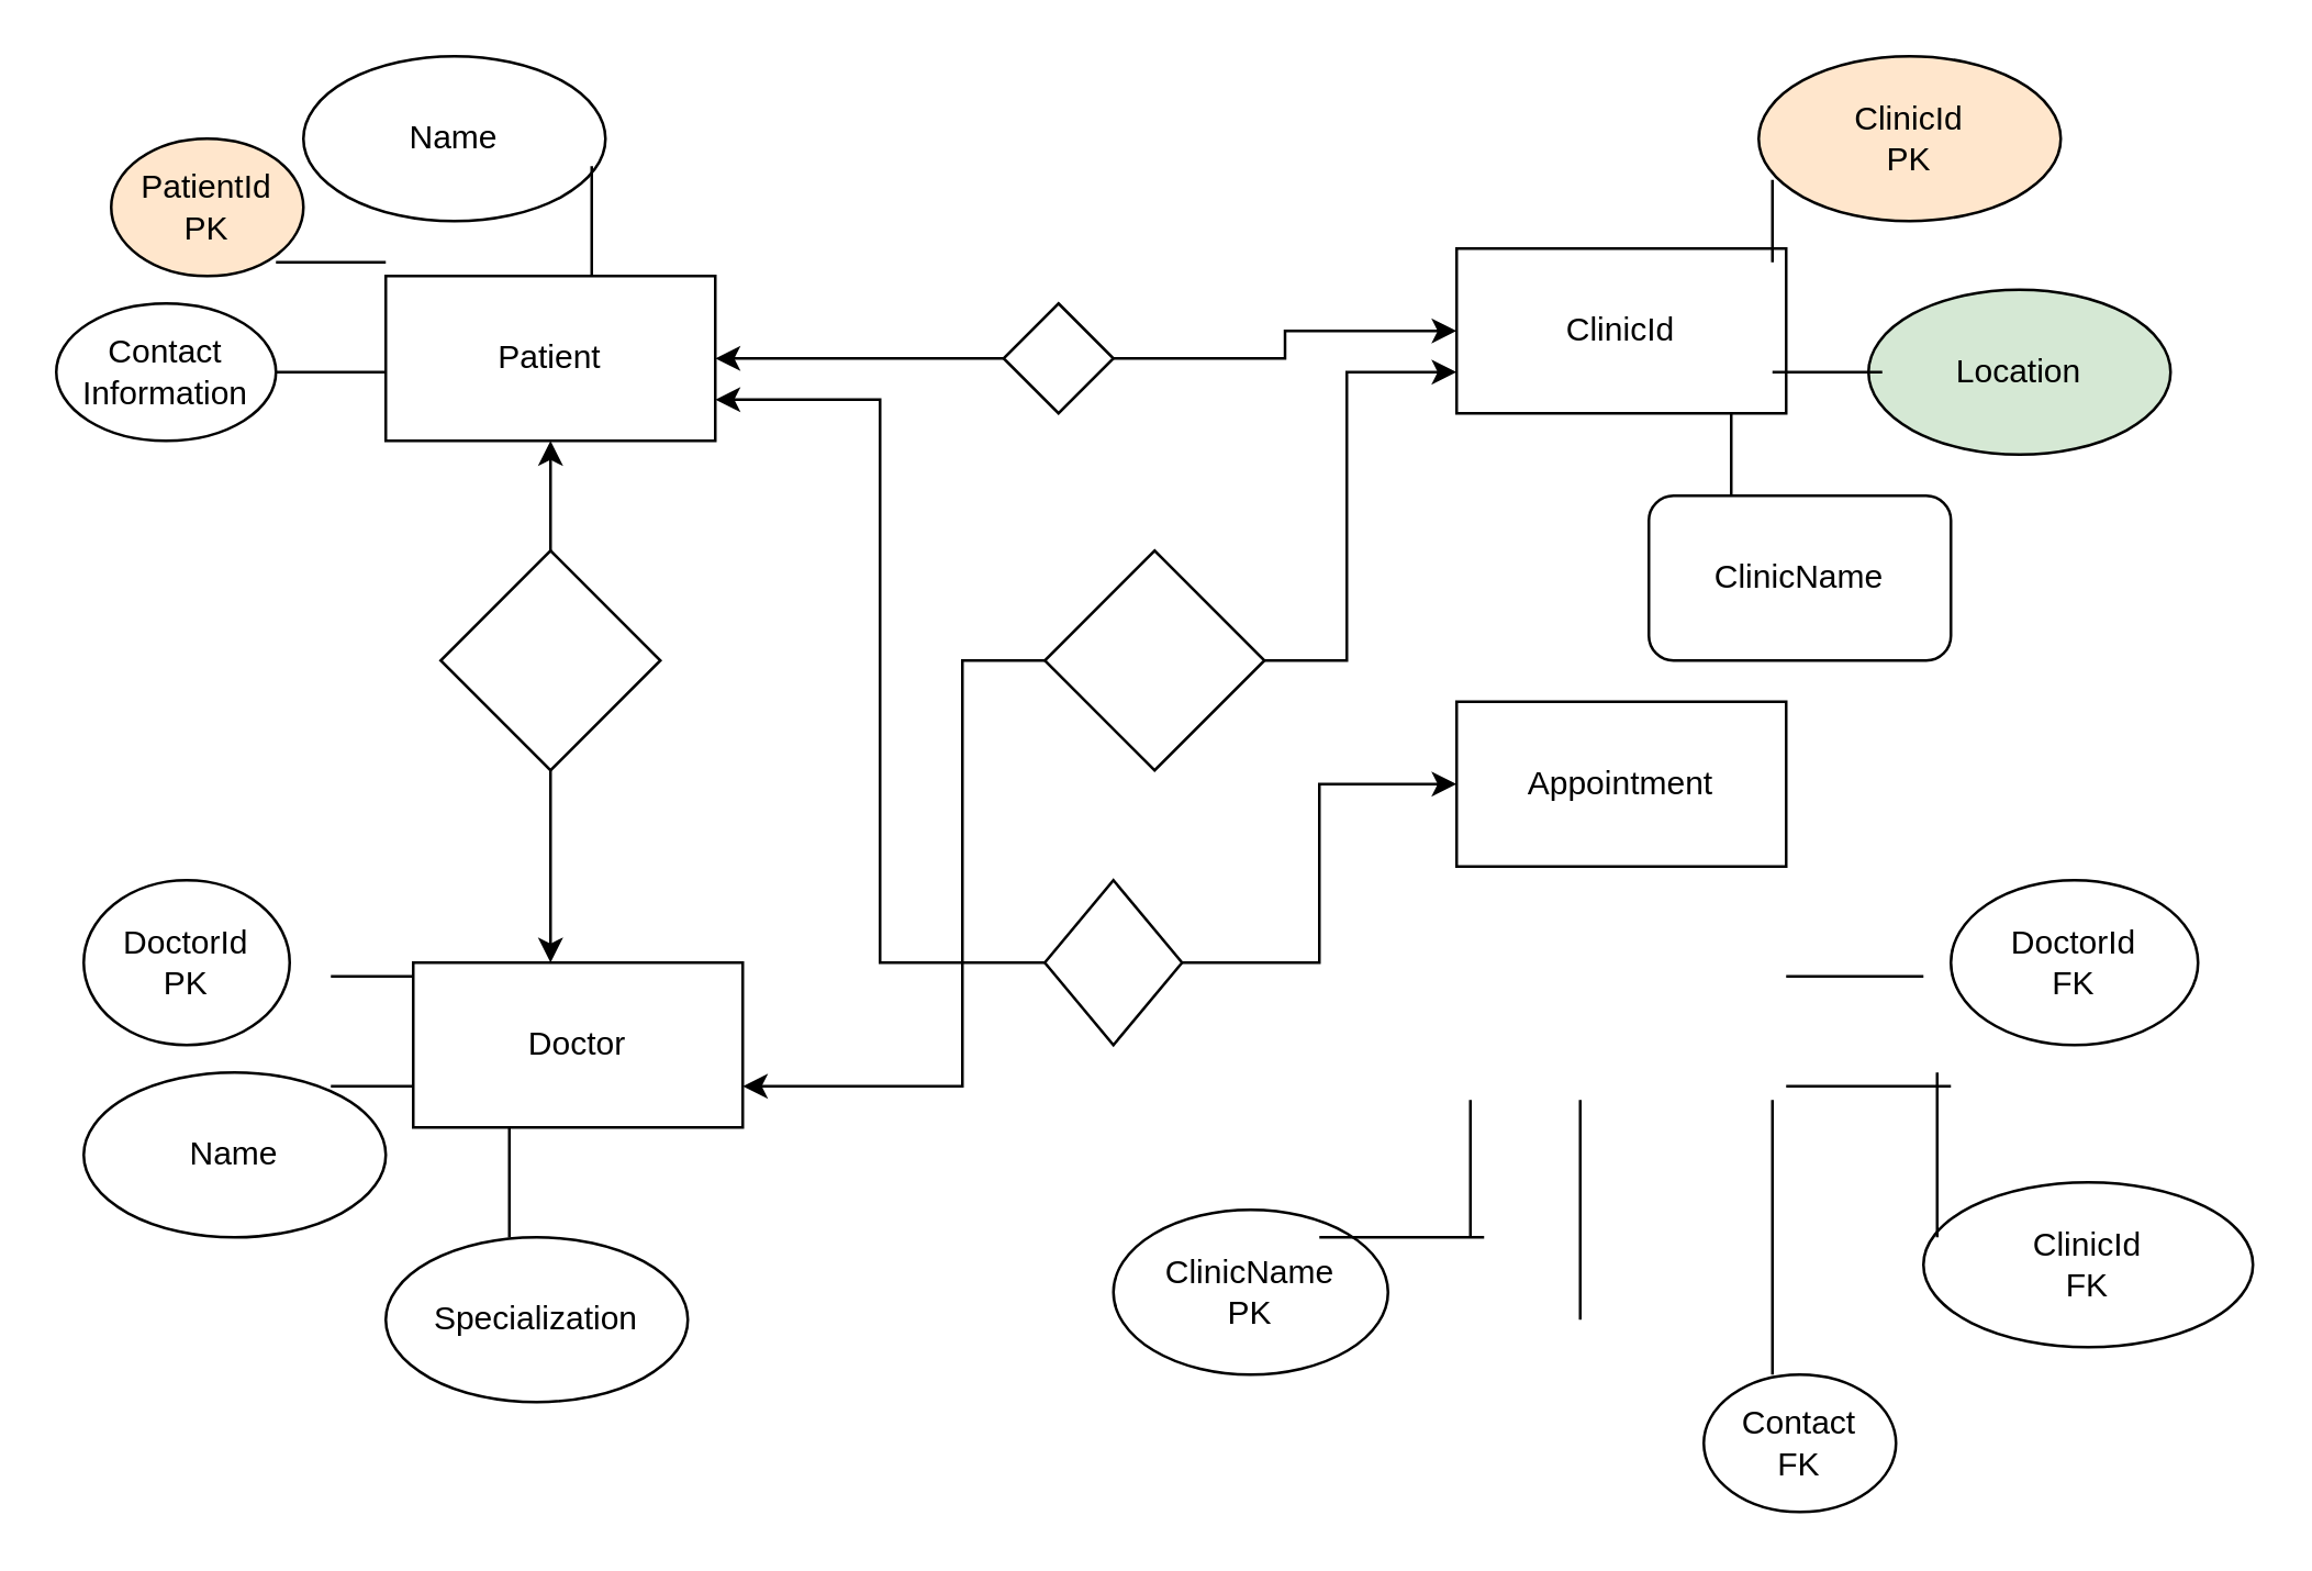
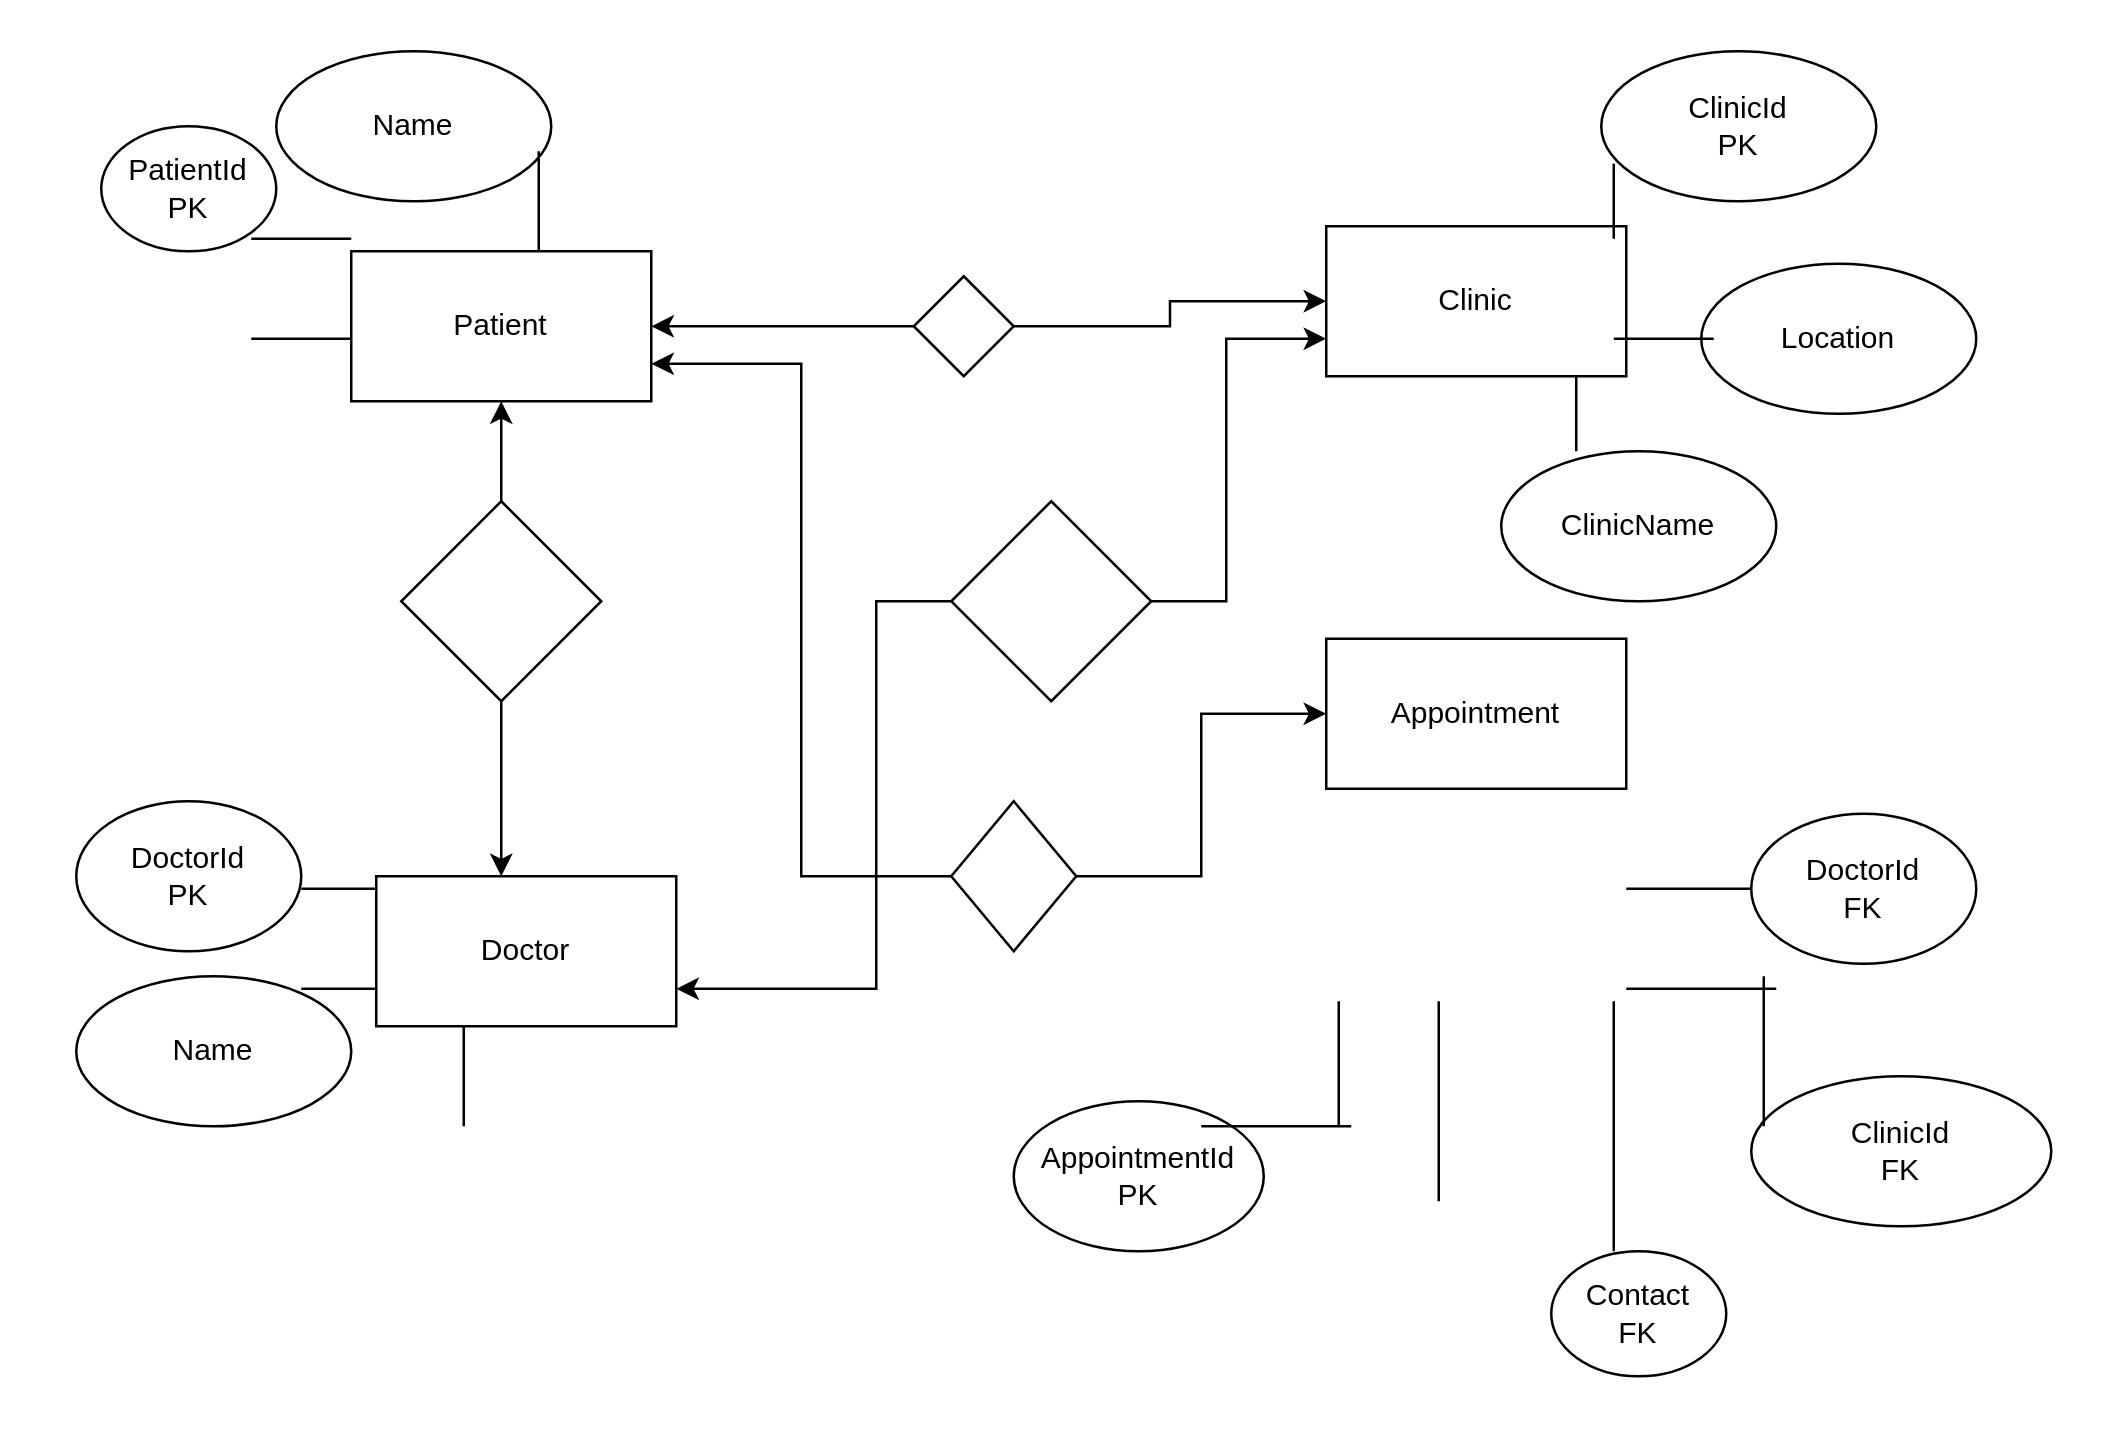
- <mxCell id="26" value="ClinicId&lt;br&gt;PK" style="ellipse;whiteSpace=wrap;html=1;fillColor=#ffe6cc;" vertex="1" parent="1"><mxGeometry x="640" y="20" width="110" height="60" as="geometry" /></mxCell>
+ <mxCell id="26" value="ClinicId&lt;br&gt;PK" style="ellipse;whiteSpace=wrap;html=1;" vertex="1" parent="1"><mxGeometry x="640" y="20" width="110" height="60" as="geometry" /></mxCell>
- <mxCell id="19" value="PatientId&lt;br&gt;PK" style="ellipse;whiteSpace=wrap;html=1;fillColor=#ffe6cc;" vertex="1" parent="1"><mxGeometry x="40" y="50" width="70" height="50" as="geometry" /></mxCell>
+ <mxCell id="19" value="PatientId&lt;br&gt;PK" style="ellipse;whiteSpace=wrap;html=1;" vertex="1" parent="1"><mxGeometry x="40" y="50" width="70" height="50" as="geometry" /></mxCell>
- <mxCell id="5" value="ClinicId" style="rounded=0;whiteSpace=wrap;html=1;" vertex="1" parent="1"><mxGeometry x="530" y="90" width="120" height="60" as="geometry" /></mxCell>
+ <mxCell id="5" value="Clinic" style="rounded=0;whiteSpace=wrap;html=1;" vertex="1" parent="1"><mxGeometry x="530" y="90" width="120" height="60" as="geometry" /></mxCell>
- <mxCell id="21" value="Contact Information" style="ellipse;whiteSpace=wrap;html=1;" vertex="1" parent="1"><mxGeometry x="20" y="110" width="80" height="50" as="geometry" /></mxCell>
- <mxCell id="28" value="Location" style="ellipse;whiteSpace=wrap;html=1;fillColor=#d5e8d4;" vertex="1" parent="1"><mxGeometry x="680" y="105" width="110" height="60" as="geometry" /></mxCell>
+ <mxCell id="28" value="Location" style="ellipse;whiteSpace=wrap;html=1;" vertex="1" parent="1"><mxGeometry x="680" y="105" width="110" height="60" as="geometry" /></mxCell>
- <mxCell id="27" value="ClinicName" style="whiteSpace=wrap;html=1;rounded=1;" vertex="1" parent="1"><mxGeometry x="600" y="180" width="110" height="60" as="geometry" /></mxCell>
+ <mxCell id="27" value="ClinicName" style="ellipse;whiteSpace=wrap;html=1;" vertex="1" parent="1"><mxGeometry x="600" y="180" width="110" height="60" as="geometry" /></mxCell>
- <mxCell id="23" value="DoctorId&lt;br&gt;PK" style="ellipse;whiteSpace=wrap;html=1;" vertex="1" parent="1"><mxGeometry x="30" y="320" width="75" height="60" as="geometry" /></mxCell>
+ <mxCell id="23" value="DoctorId&lt;br&gt;PK" style="ellipse;whiteSpace=wrap;html=1;" vertex="1" parent="1"><mxGeometry x="30" y="320" width="90" height="60" as="geometry" /></mxCell>
- <mxCell id="32" value="DoctorId&lt;br&gt;FK" style="ellipse;whiteSpace=wrap;html=1;" vertex="1" parent="1"><mxGeometry x="710" y="320" width="90" height="60" as="geometry" /></mxCell>
+ <mxCell id="32" value="DoctorId&lt;br&gt;FK" style="ellipse;whiteSpace=wrap;html=1;" vertex="1" parent="1"><mxGeometry x="700" y="325" width="90" height="60" as="geometry" /></mxCell>
- <mxCell id="29" value="ClinicName&lt;br&gt;PK" style="ellipse;whiteSpace=wrap;html=1;" vertex="1" parent="1"><mxGeometry x="405" y="440" width="100" height="60" as="geometry" /></mxCell>
+ <mxCell id="29" value="AppointmentId&lt;br&gt;PK" style="ellipse;whiteSpace=wrap;html=1;" vertex="1" parent="1"><mxGeometry x="405" y="440" width="100" height="60" as="geometry" /></mxCell>
- <mxCell id="25" value="Specialization" style="ellipse;whiteSpace=wrap;html=1;" vertex="1" parent="1"><mxGeometry x="140" y="450" width="110" height="60" as="geometry" /></mxCell>
